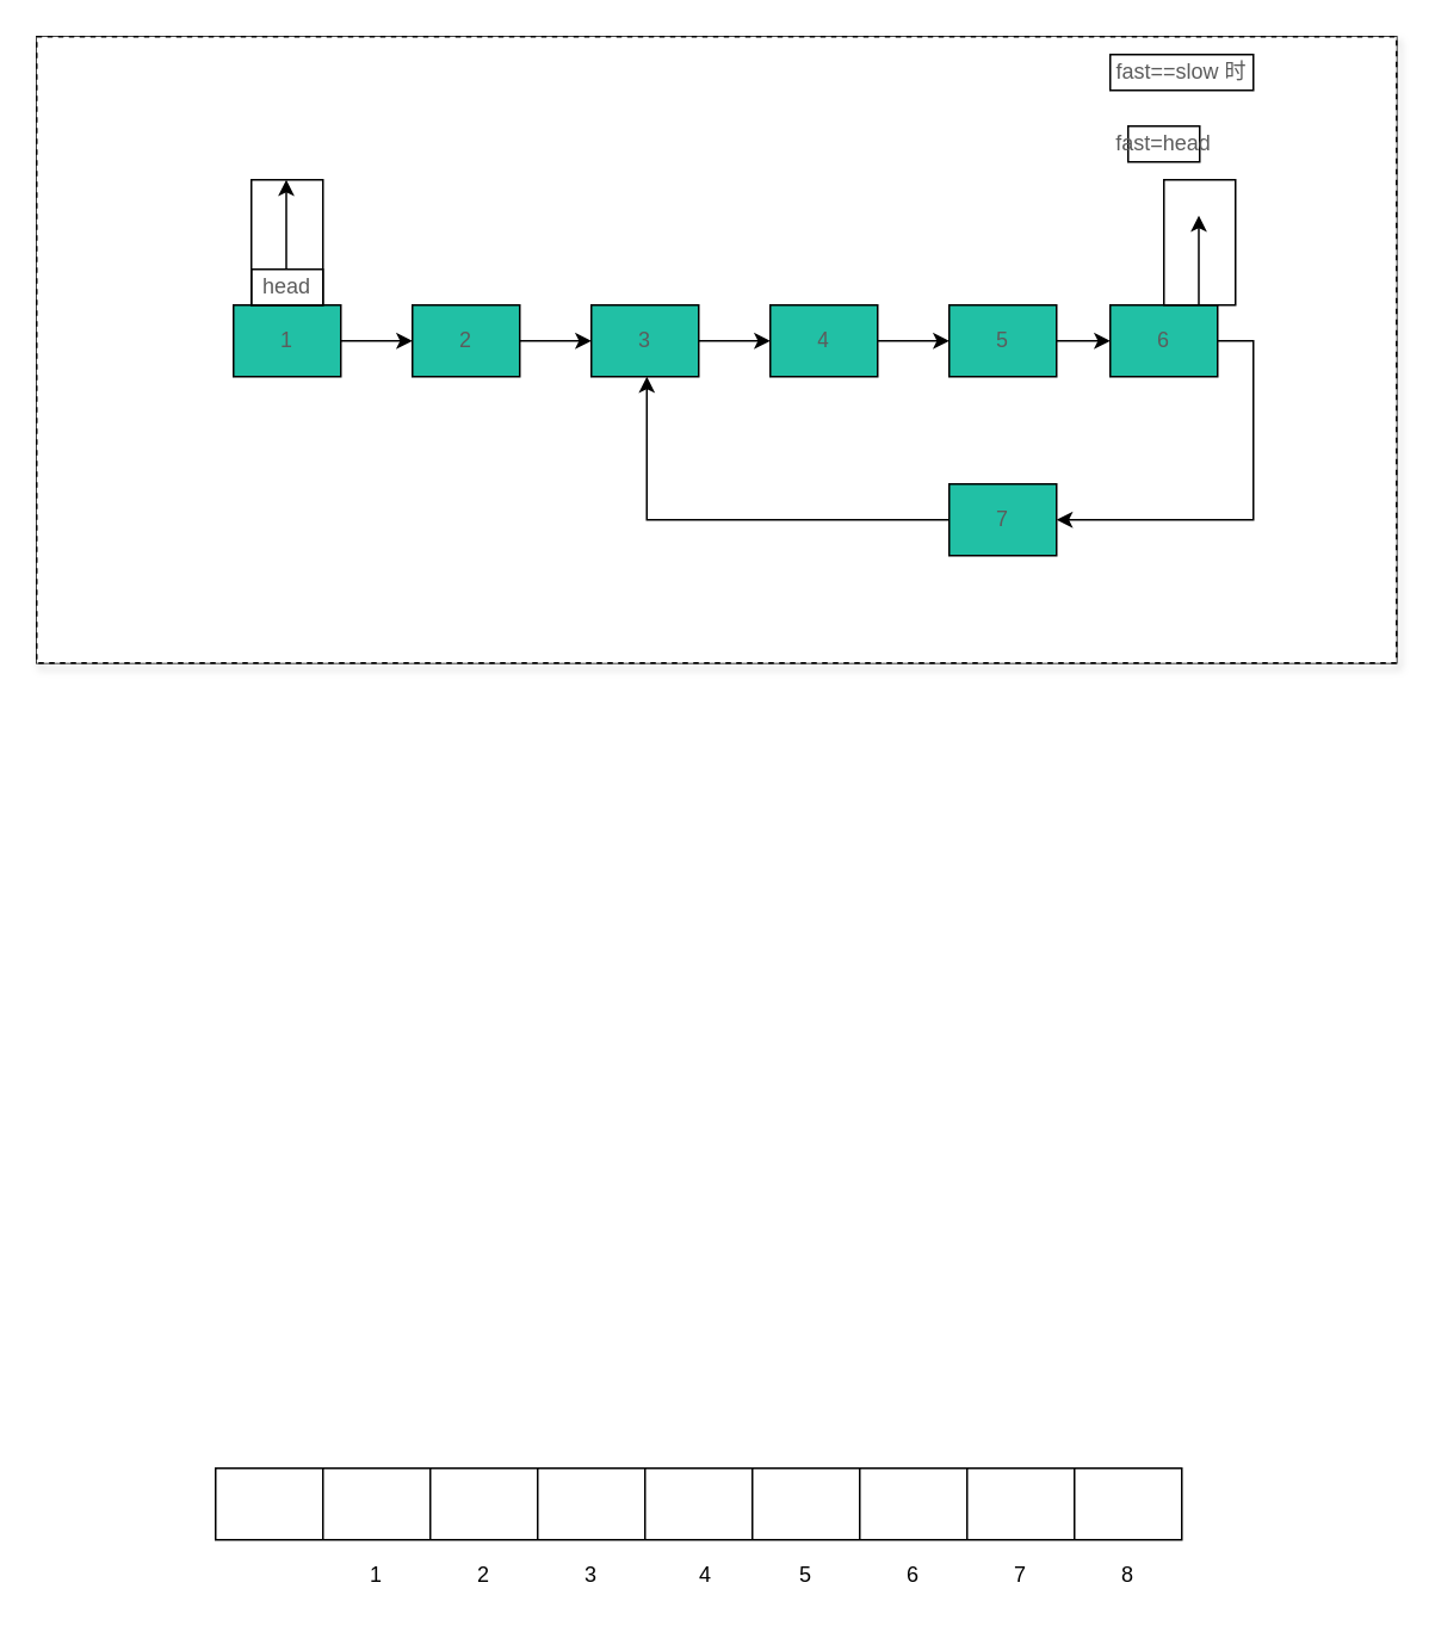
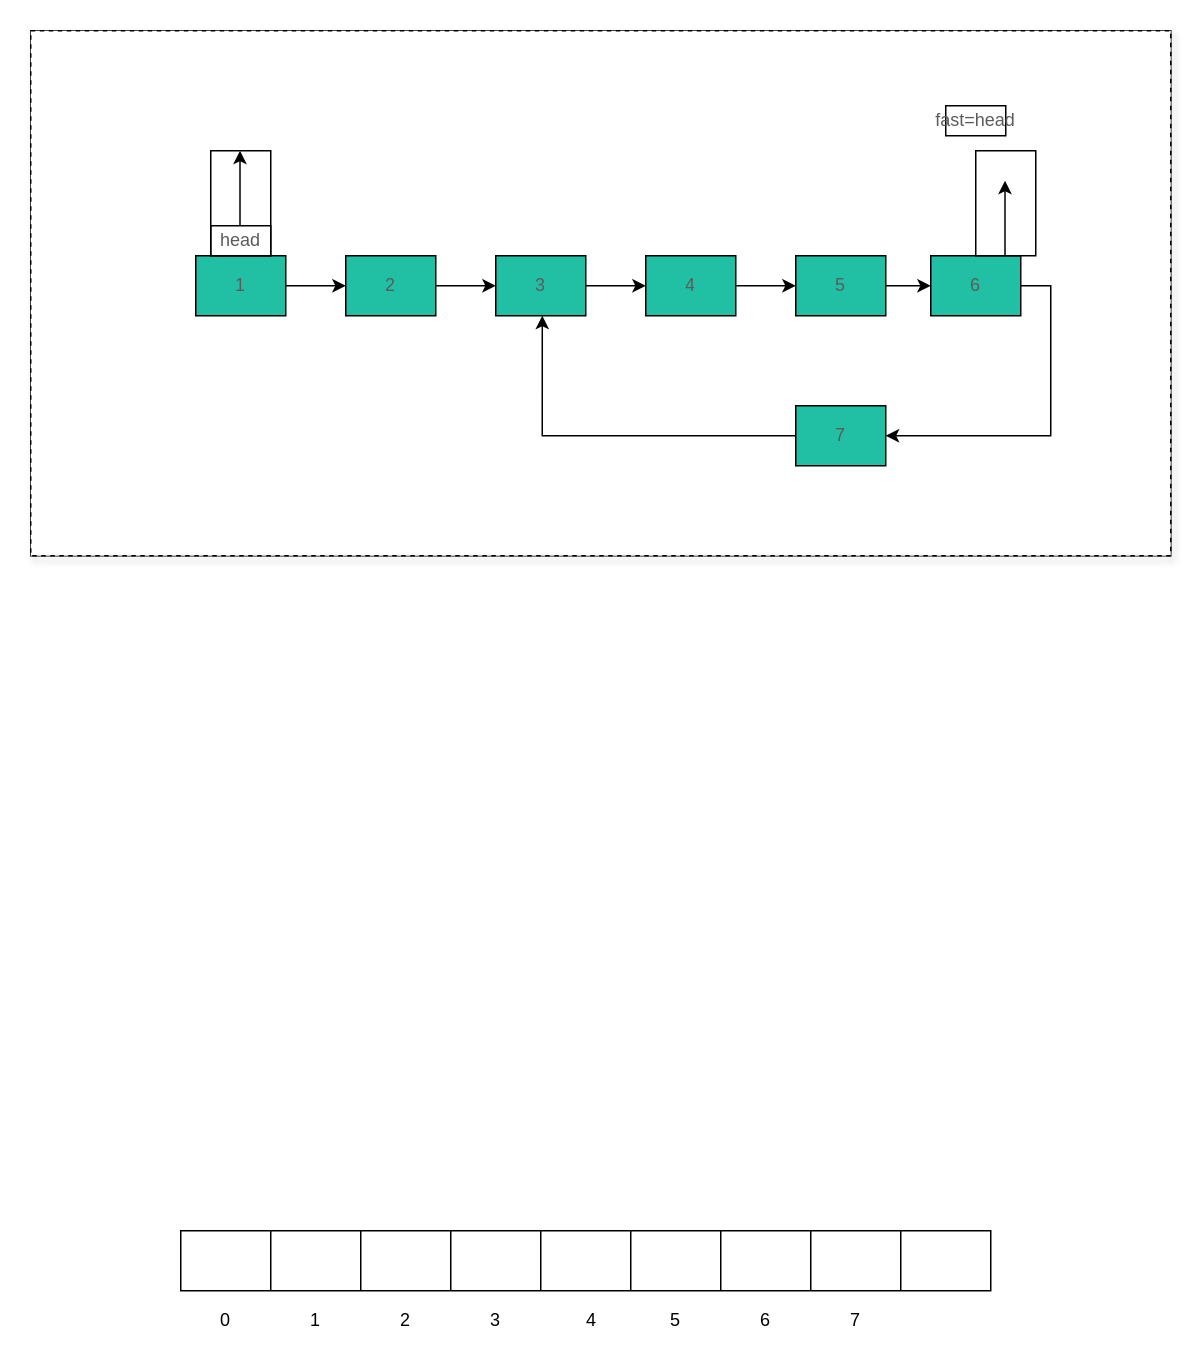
- <mxCell id="37" value="fast==slow 时" style="text;html=1;fillColor=none;align=center;verticalAlign=middle;whiteSpace=wrap;rounded=0;sketch=0;fontColor=#5C5C5C;strokeColor=#000000;" parent="2" vertex="1"><mxGeometry x="600" y="10" width="80" height="20" as="geometry" /></mxCell>
+ <mxCell id="54" value="0" style="text;html=1;strokeColor=none;fillColor=none;align=center;verticalAlign=middle;whiteSpace=wrap;rounded=0;shadow=1;" vertex="1" parent="53"><mxGeometry width="40" height="20" as="geometry" /></mxCell>
- <mxCell id="52" value="8" style="text;html=1;strokeColor=none;fillColor=none;align=center;verticalAlign=middle;whiteSpace=wrap;rounded=0;shadow=1;" vertex="1" parent="39"><mxGeometry x="490" y="50" width="40" height="20" as="geometry" /></mxCell>
